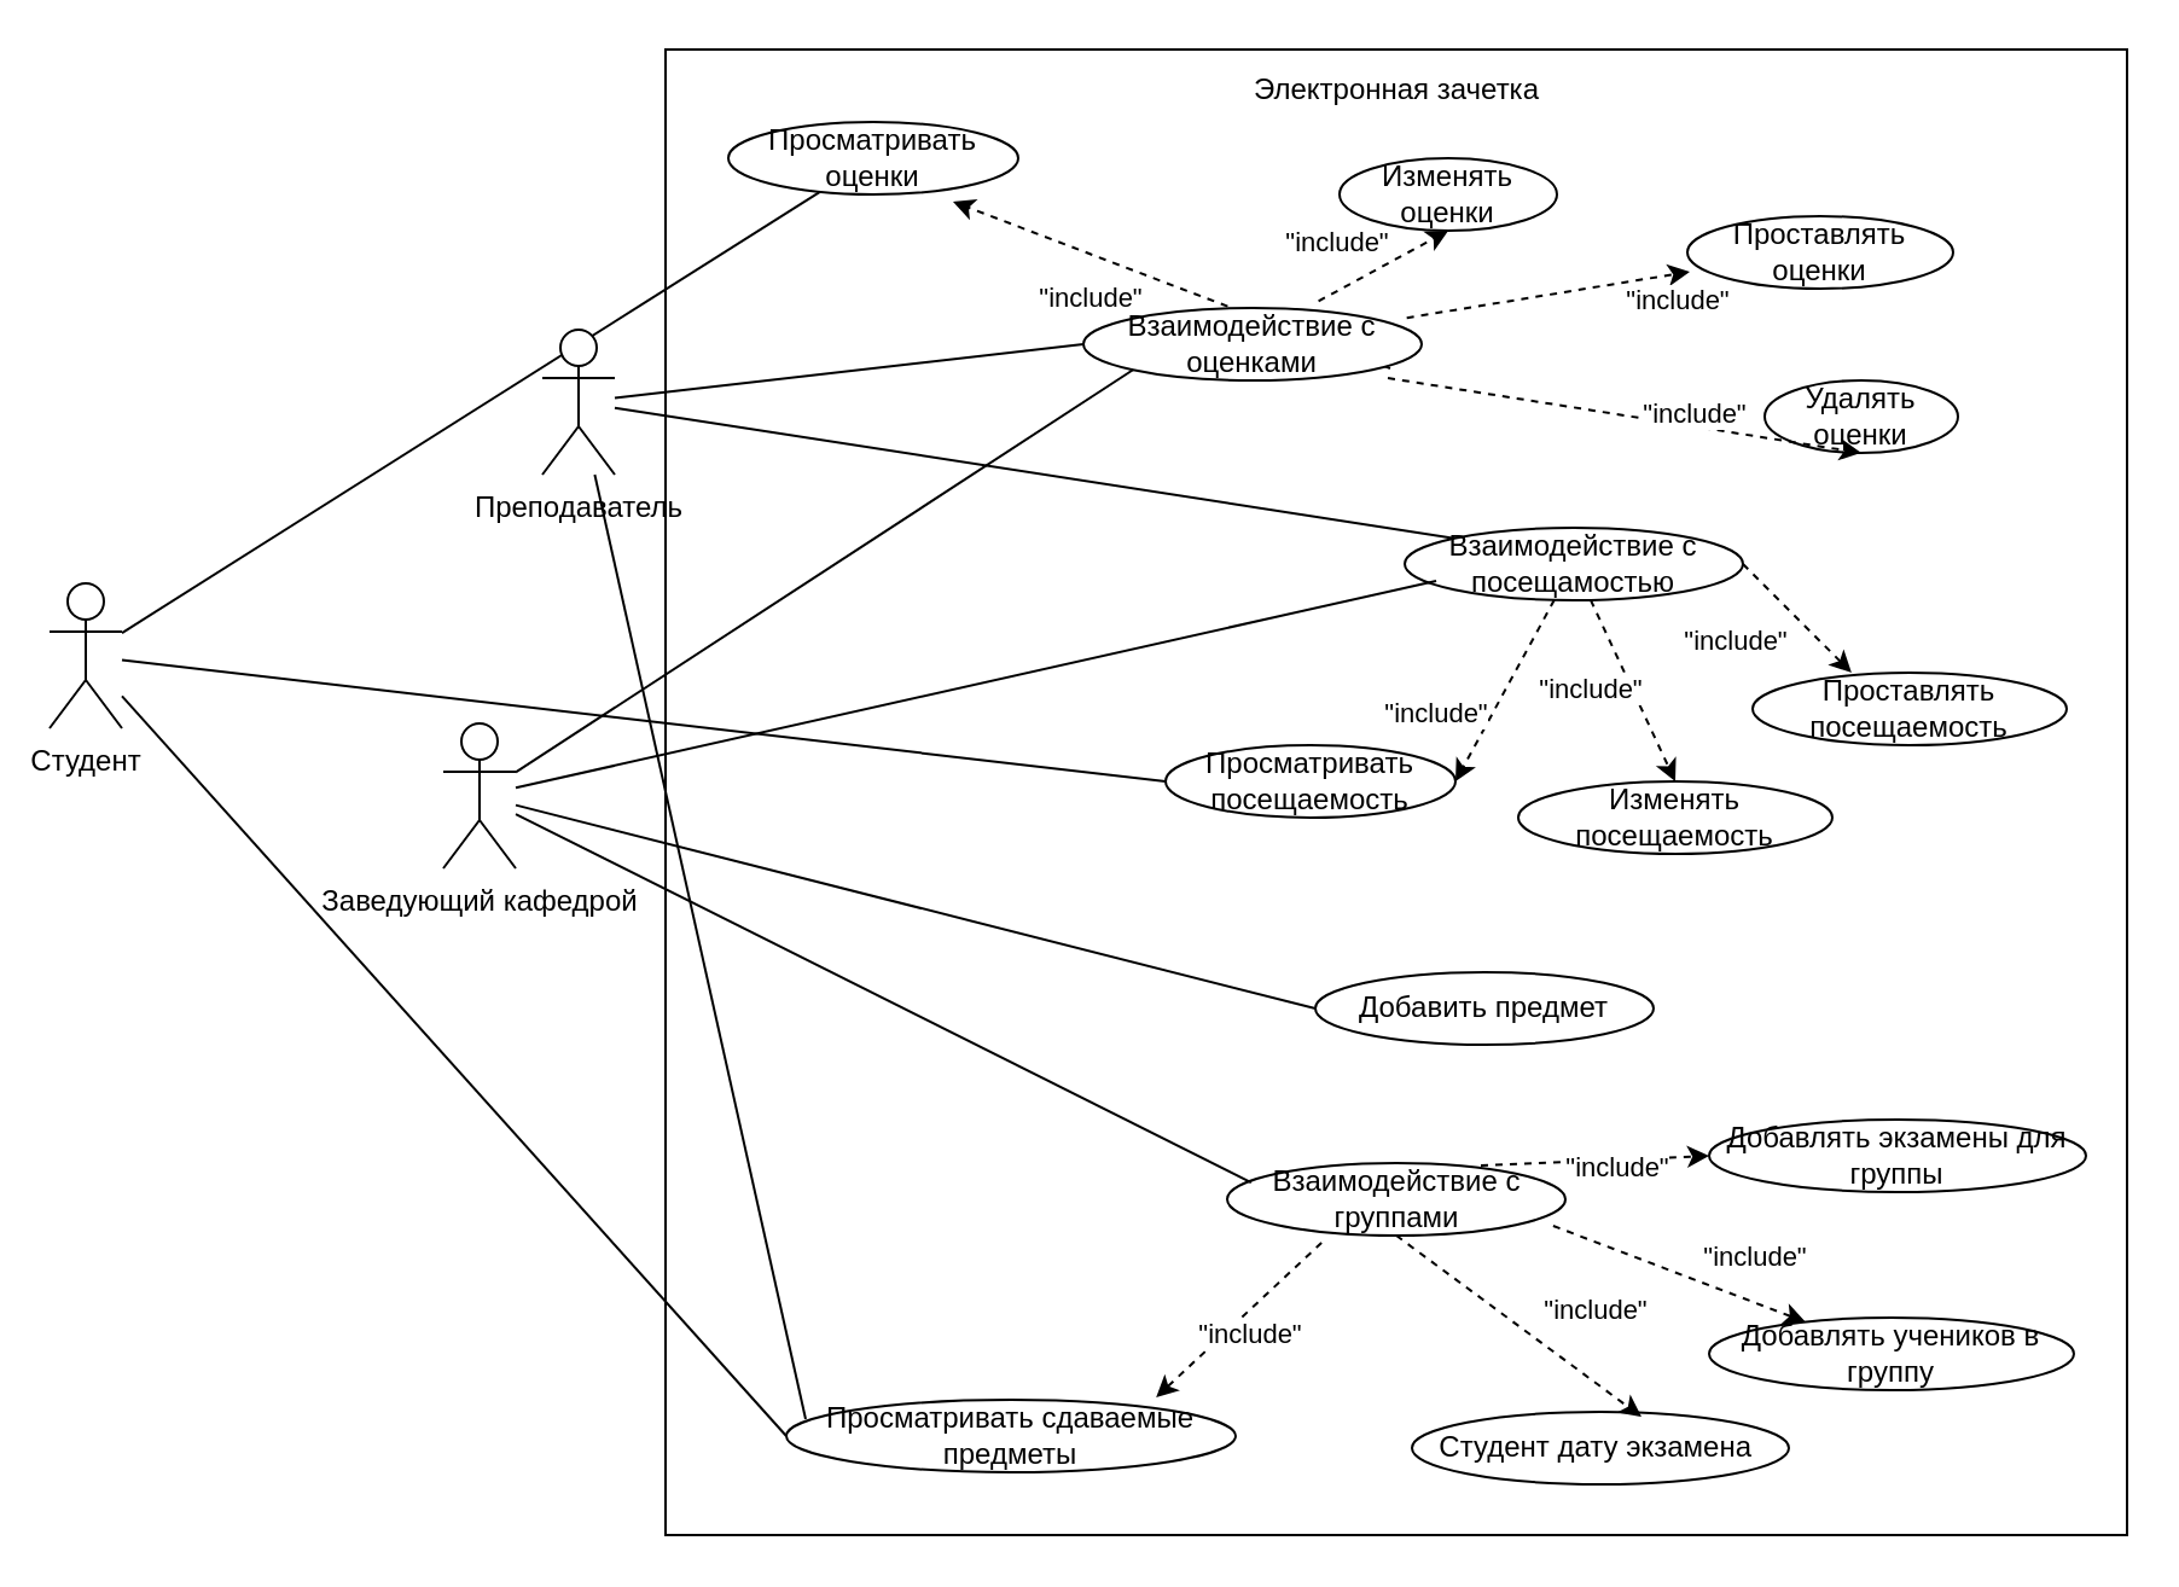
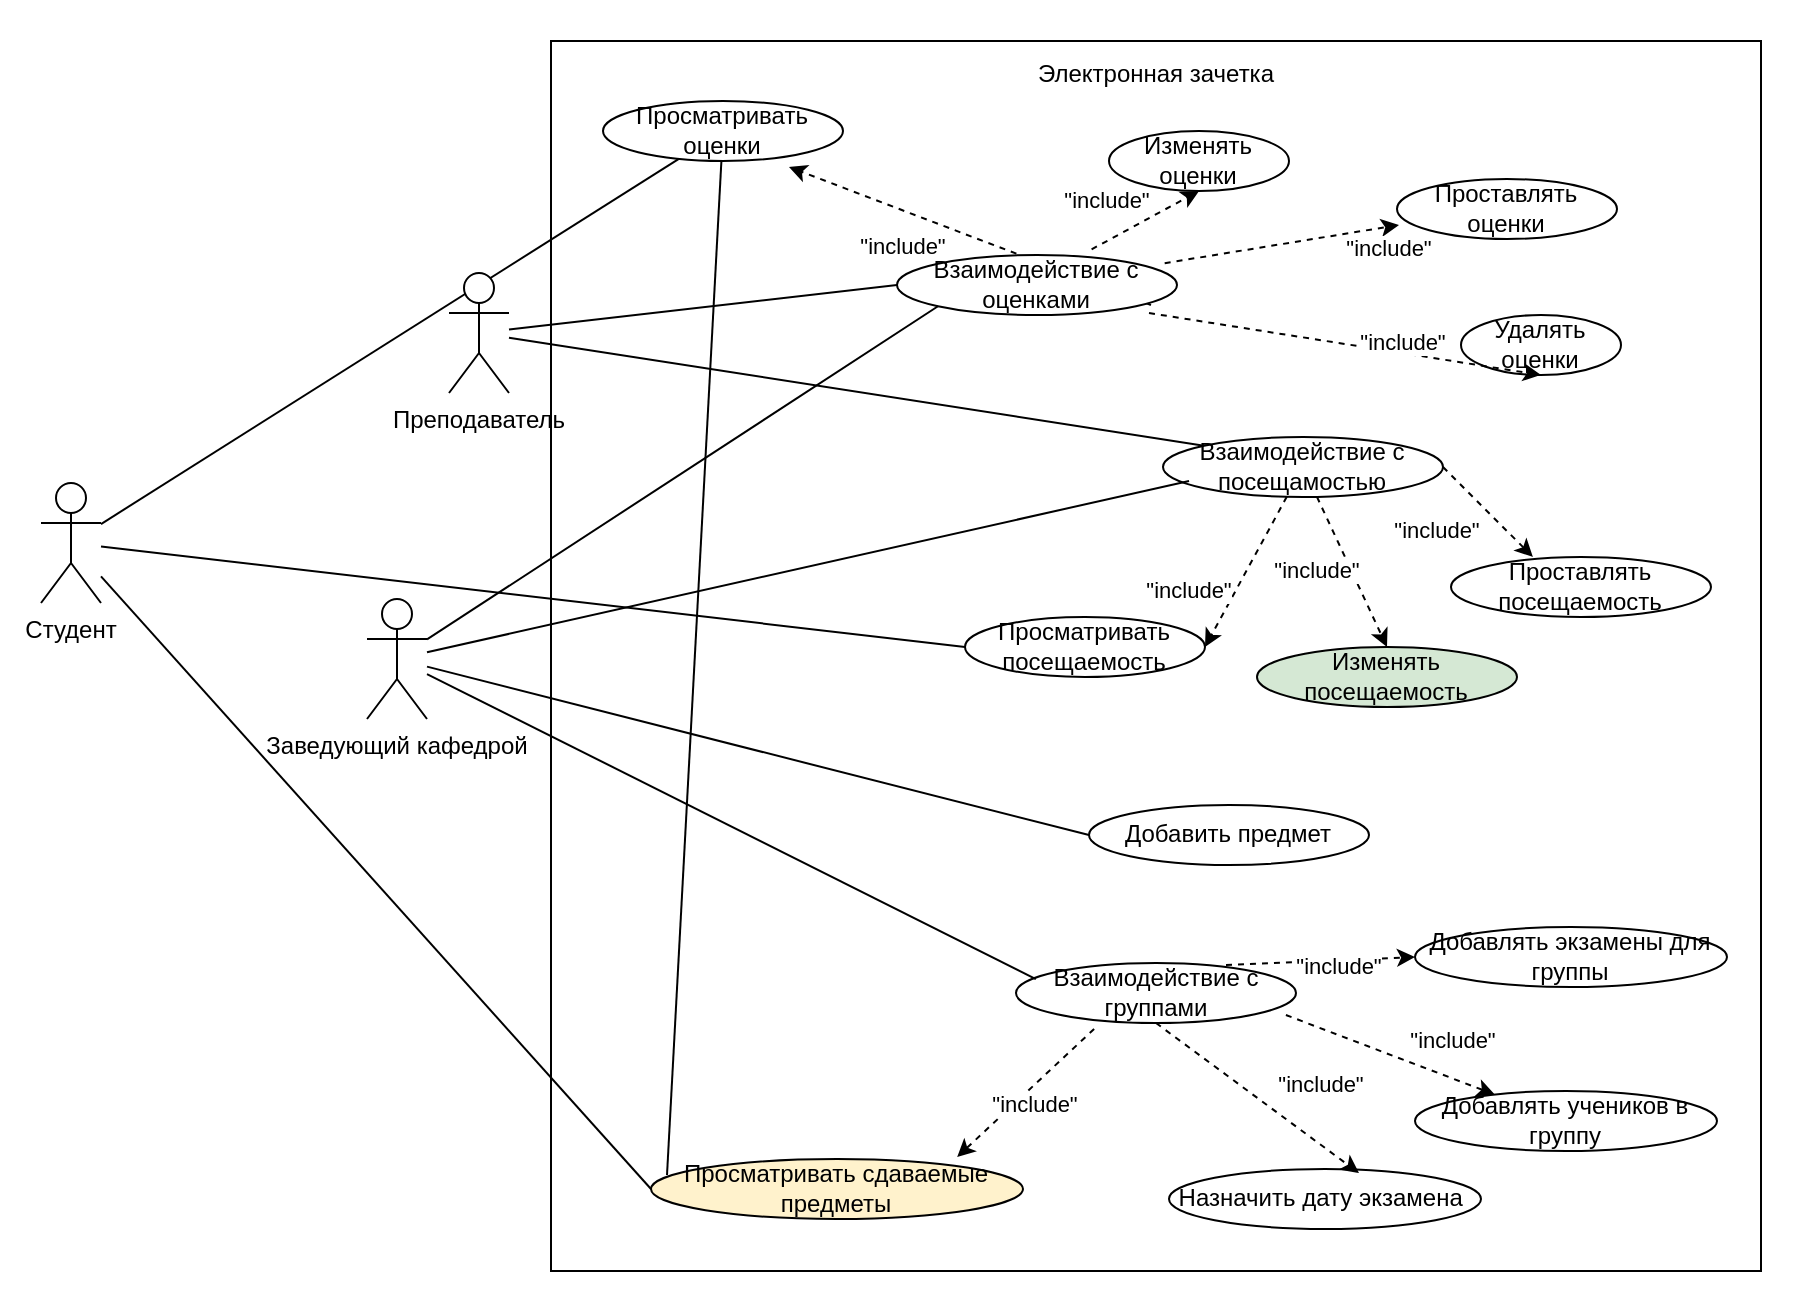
- <mxCell id="26" value="Изменять посещаемость" style="ellipse;whiteSpace=wrap;html=1;" parent="1" vertex="1"><mxGeometry x="628" y="323" width="130" height="30" as="geometry" /></mxCell>
+ <mxCell id="26" value="Изменять посещаемость" style="ellipse;whiteSpace=wrap;html=1;fillColor=#d5e8d4;" parent="1" vertex="1"><mxGeometry x="628" y="323" width="130" height="30" as="geometry" /></mxCell>
- <mxCell id="50" style="rounded=0;orthogonalLoop=1;jettySize=auto;html=1;endArrow=none;endFill=0;exitX=0.043;exitY=0.267;exitDx=0;exitDy=0;exitPerimeter=0;" parent="1" source="46" target="6" edge="1"><mxGeometry relative="1" as="geometry"><mxPoint x="475" y="407" as="sourcePoint" /><mxPoint x="272" y="292" as="targetPoint" /></mxGeometry></mxCell>
+ <mxCell id="50" style="rounded=0;orthogonalLoop=1;jettySize=auto;html=1;endArrow=none;endFill=0;exitX=0.043;exitY=0.267;exitDx=0;exitDy=0;exitPerimeter=0;" parent="1" source="46" target="8" edge="1"><mxGeometry relative="1" as="geometry"><mxPoint x="475" y="407" as="sourcePoint" /><mxPoint x="272" y="292" as="targetPoint" /></mxGeometry></mxCell>
- <mxCell id="46" value="Просматривать сдаваемые предметы" style="ellipse;whiteSpace=wrap;html=1;" parent="1" vertex="1"><mxGeometry x="325" y="579" width="186" height="30" as="geometry" /></mxCell>
+ <mxCell id="46" value="Просматривать сдаваемые предметы" style="ellipse;whiteSpace=wrap;html=1;fillColor=#fff2cc;" parent="1" vertex="1"><mxGeometry x="325" y="579" width="186" height="30" as="geometry" /></mxCell>
- <mxCell id="51" value="Студент дату экзамена&amp;nbsp;" style="ellipse;whiteSpace=wrap;html=1;" parent="1" vertex="1"><mxGeometry x="584" y="584" width="156" height="30" as="geometry" /></mxCell>
+ <mxCell id="51" value="Назначить дату экзамена&amp;nbsp;" style="ellipse;whiteSpace=wrap;html=1;" parent="1" vertex="1"><mxGeometry x="584" y="584" width="156" height="30" as="geometry" /></mxCell>
